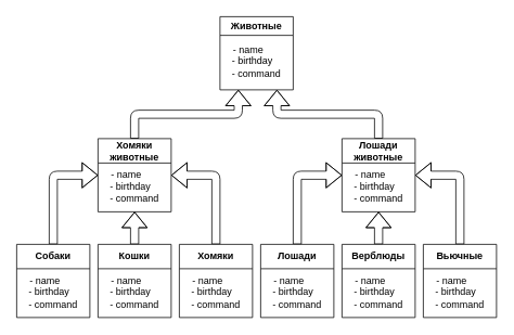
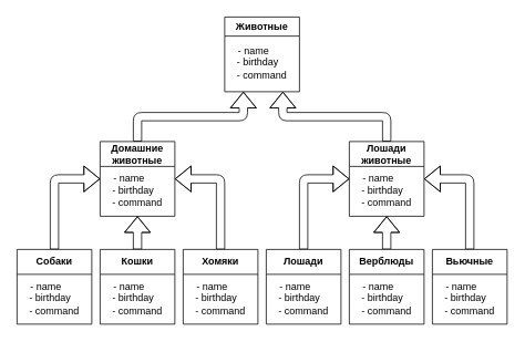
- <mxCell id="5" value="Хомяки животные" style="swimlane;whiteSpace=wrap;html=1;startSize=30;" vertex="1" parent="1"><mxGeometry x="120" y="170" width="90" height="90" as="geometry" /></mxCell>
+ <mxCell id="5" value="Домашние животные" style="swimlane;whiteSpace=wrap;html=1;startSize=30;" vertex="1" parent="1"><mxGeometry x="120" y="170" width="90" height="90" as="geometry" /></mxCell>
